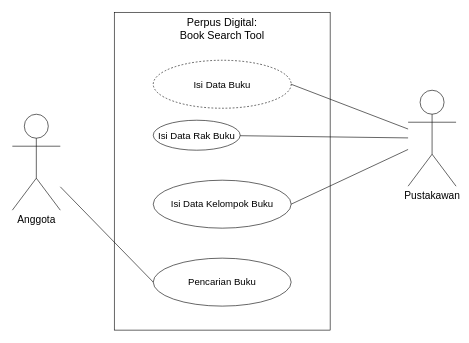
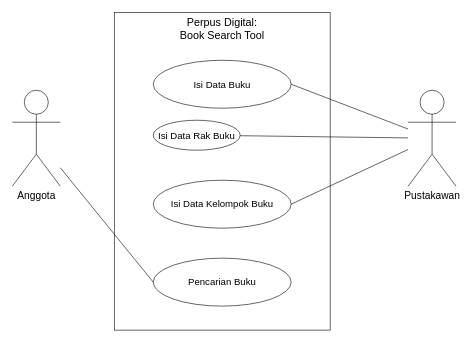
- <mxCell id="3" value="Isi Data Buku" style="ellipse;whiteSpace=wrap;html=1;fontSize=16;dashed=1;" vertex="1" parent="1"><mxGeometry x="255" y="100" width="230" height="80" as="geometry" /></mxCell>
+ <mxCell id="3" value="Isi Data Buku" style="ellipse;whiteSpace=wrap;html=1;fontSize=16;" vertex="1" parent="1"><mxGeometry x="255" y="100" width="230" height="80" as="geometry" /></mxCell>
- <mxCell id="7" value="Anggota" style="shape=umlActor;verticalLabelPosition=bottom;verticalAlign=top;html=1;outlineConnect=0;fontSize=17;" vertex="1" parent="1"><mxGeometry x="20" y="190" width="80" height="160" as="geometry" /></mxCell>
+ <mxCell id="7" value="Anggota" style="shape=umlActor;verticalLabelPosition=bottom;verticalAlign=top;html=1;outlineConnect=0;fontSize=17;" vertex="1" parent="1"><mxGeometry x="20" y="150" width="80" height="160" as="geometry" /></mxCell>
